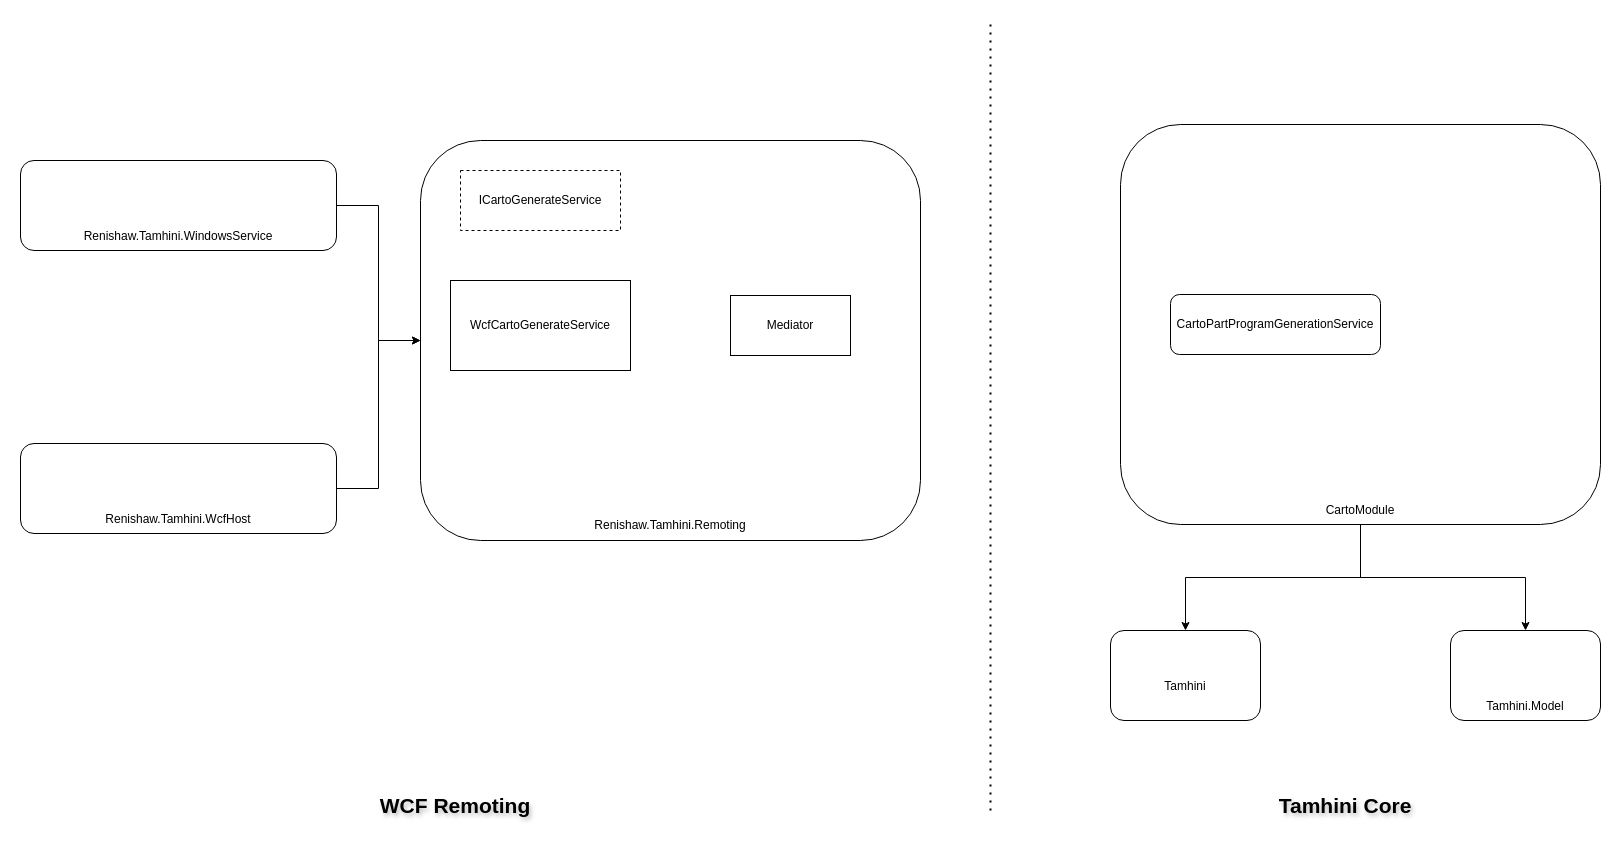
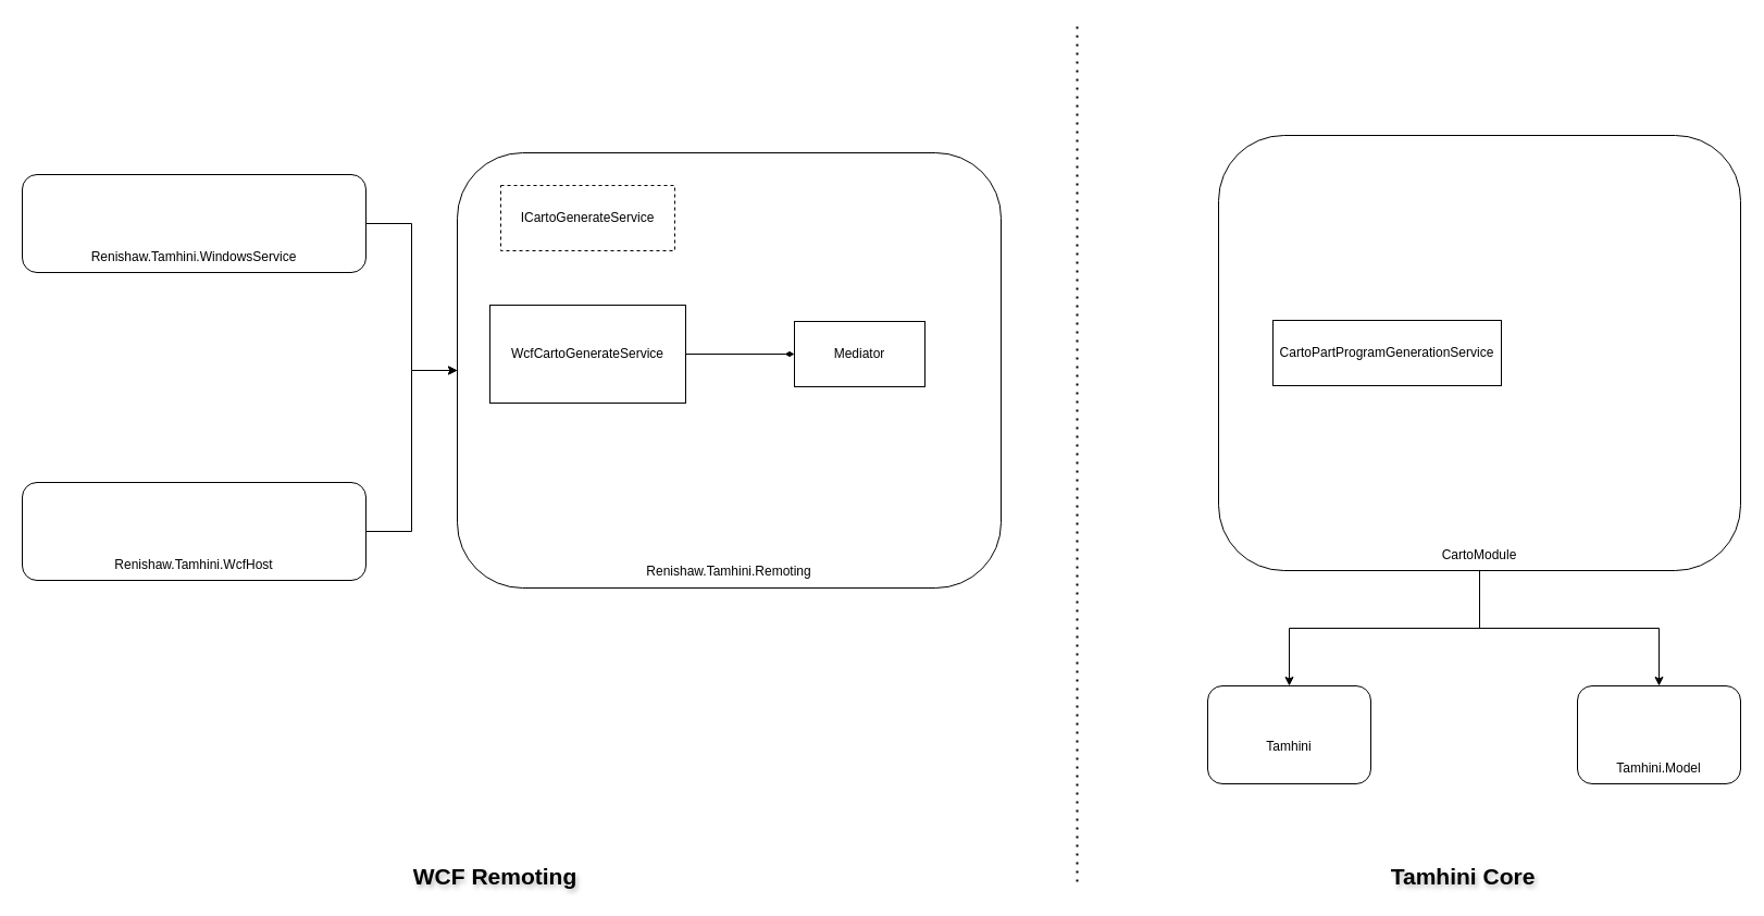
- <mxCell id="12" value="CartoPartProgramGenerationService" style="whiteSpace=wrap;html=1;rounded=1;" vertex="1" parent="9"><mxGeometry x="50" y="170" width="210" height="60" as="geometry" /></mxCell>
+ <mxCell id="12" value="CartoPartProgramGenerationService" style="rounded=0;whiteSpace=wrap;html=1;" vertex="1" parent="9"><mxGeometry x="50" y="170" width="210" height="60" as="geometry" /></mxCell>
+ <mxCell id="6" style="edgeStyle=orthogonalEdgeStyle;rounded=0;orthogonalLoop=1;jettySize=auto;html=1;endArrow=diamondThin;endFill=1;" edge="1" parent="2" source="7" target="8"><mxGeometry relative="1" as="geometry" /></mxCell>
